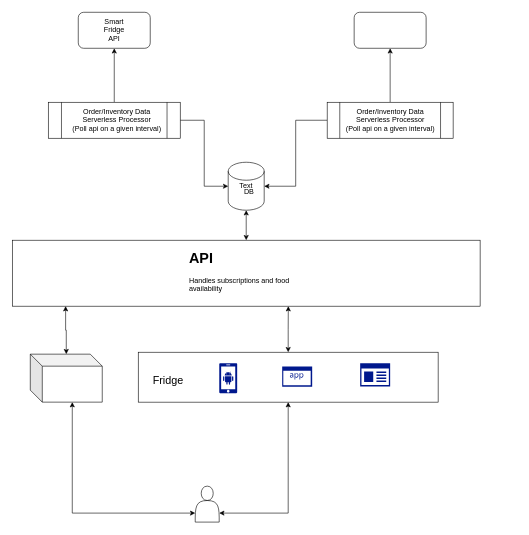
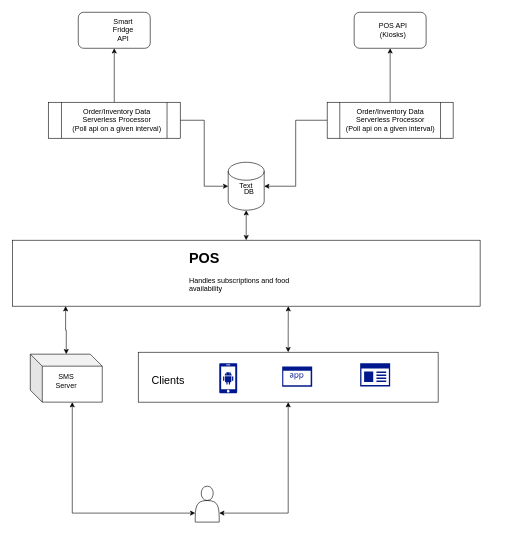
- <mxCell id="8" value="Smart Fridge&lt;br&gt;API" style="text;html=1;strokeColor=none;fillColor=none;align=center;verticalAlign=middle;whiteSpace=wrap;rounded=0;" vertex="1" parent="6"><mxGeometry x="40" y="20" width="40" height="20" as="geometry" /></mxCell>
+ <mxCell id="8" value="Smart Fridge&lt;br&gt;API" style="text;html=1;strokeColor=none;fillColor=none;align=center;verticalAlign=middle;whiteSpace=wrap;rounded=0;" vertex="1" parent="6"><mxGeometry x="55" y="20" width="40" height="20" as="geometry" /></mxCell>
+ <mxCell id="5" value="POS API&lt;br&gt;(Kiosks)" style="text;html=1;strokeColor=none;fillColor=none;align=center;verticalAlign=middle;whiteSpace=wrap;rounded=0;" vertex="1" parent="3"><mxGeometry x="30" y="20" width="70" height="20" as="geometry" /></mxCell>
- <mxCell id="30" value="&lt;h1&gt;API&lt;/h1&gt;&lt;p&gt;Handles subscriptions and food availability&lt;/p&gt;" style="text;html=1;strokeColor=none;fillColor=none;spacing=5;spacingTop=-20;whiteSpace=wrap;overflow=hidden;rounded=0;" vertex="1" parent="28"><mxGeometry x="290" y="10" width="190" height="120" as="geometry" /></mxCell>
+ <mxCell id="30" value="&lt;h1&gt;POS&lt;/h1&gt;&lt;p&gt;Handles subscriptions and food availability&lt;/p&gt;" style="text;html=1;strokeColor=none;fillColor=none;spacing=5;spacingTop=-20;whiteSpace=wrap;overflow=hidden;rounded=0;" vertex="1" parent="28"><mxGeometry x="290" y="10" width="190" height="120" as="geometry" /></mxCell>
+ <mxCell id="37" value="SMS Server" style="text;html=1;strokeColor=none;fillColor=none;align=center;verticalAlign=middle;whiteSpace=wrap;rounded=0;" vertex="1" parent="35"><mxGeometry x="40" y="34.5" width="40" height="20" as="geometry" /></mxCell>
- <mxCell id="43" value="&lt;font style=&quot;font-size: 18px&quot;&gt;Fridge&lt;/font&gt;" style="text;html=1;strokeColor=none;fillColor=none;align=center;verticalAlign=middle;whiteSpace=wrap;rounded=0;" vertex="1" parent="38"><mxGeometry x="30" y="37.25" width="40" height="20" as="geometry" /></mxCell>
+ <mxCell id="43" value="&lt;font style=&quot;font-size: 18px&quot;&gt;Clients&lt;/font&gt;" style="text;html=1;strokeColor=none;fillColor=none;align=center;verticalAlign=middle;whiteSpace=wrap;rounded=0;" vertex="1" parent="38"><mxGeometry x="30" y="37.25" width="40" height="20" as="geometry" /></mxCell>
